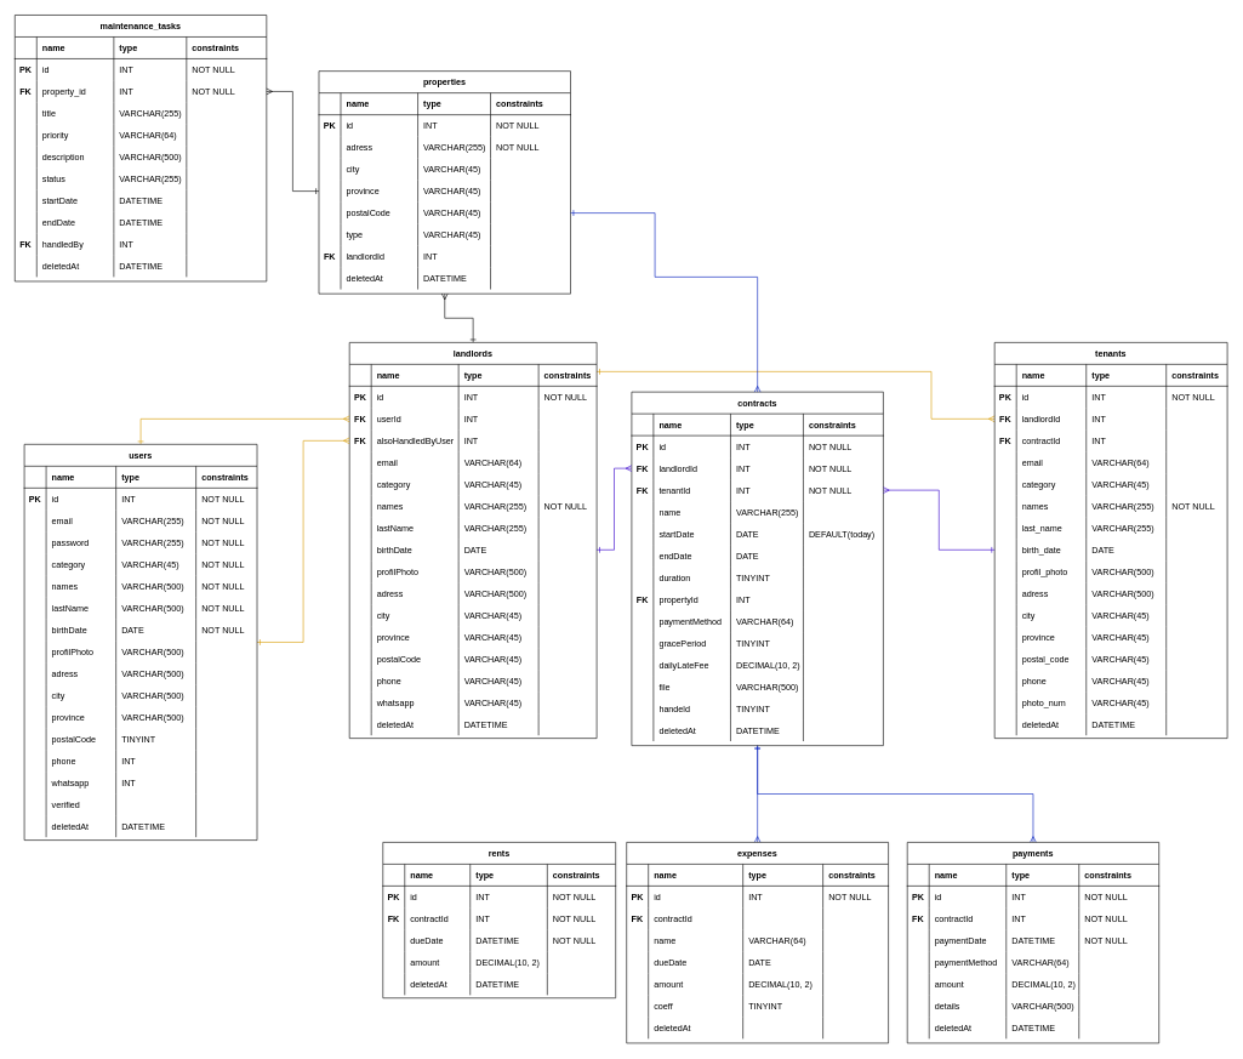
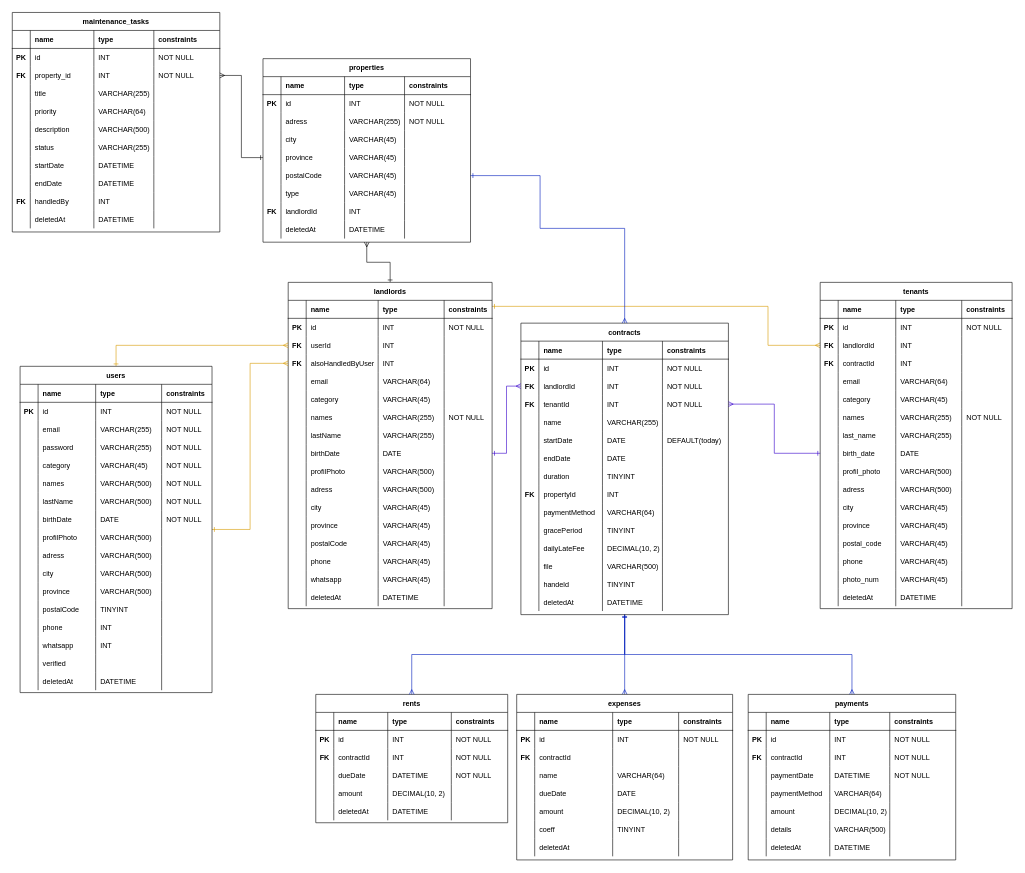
+ <mxCell id="34" style="edgeStyle=orthogonalEdgeStyle;rounded=0;orthogonalLoop=1;jettySize=auto;html=1;startArrow=ERone;startFill=0;endArrow=ERmany;endFill=0;strokeColor=#001DBC;exitX=0.5;exitY=1;exitDx=0;exitDy=0;fillColor=#0050ef;" parent="1" source="36" target="2" edge="1"><mxGeometry relative="1" as="geometry" /></mxCell>
